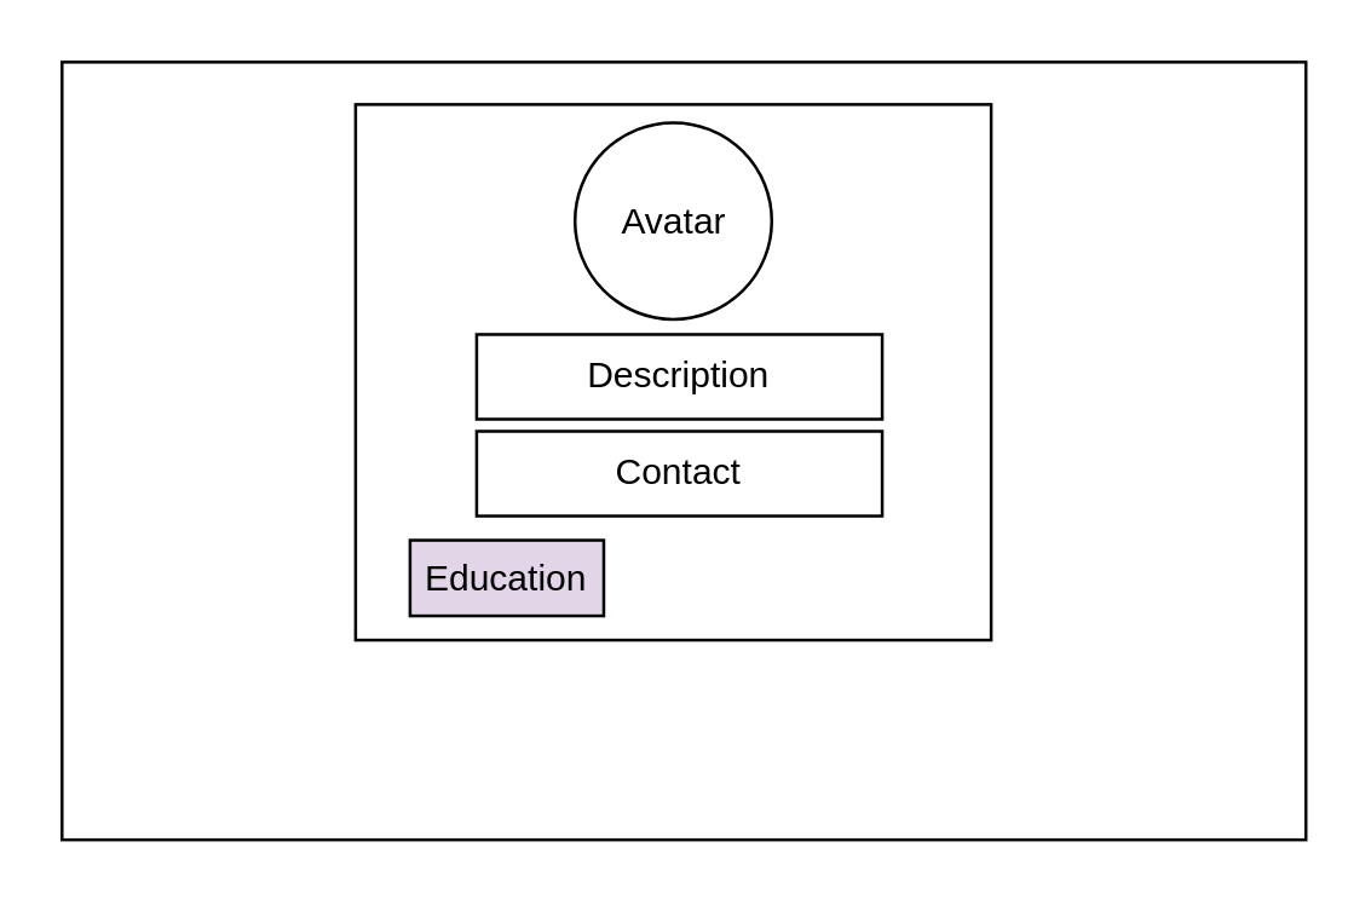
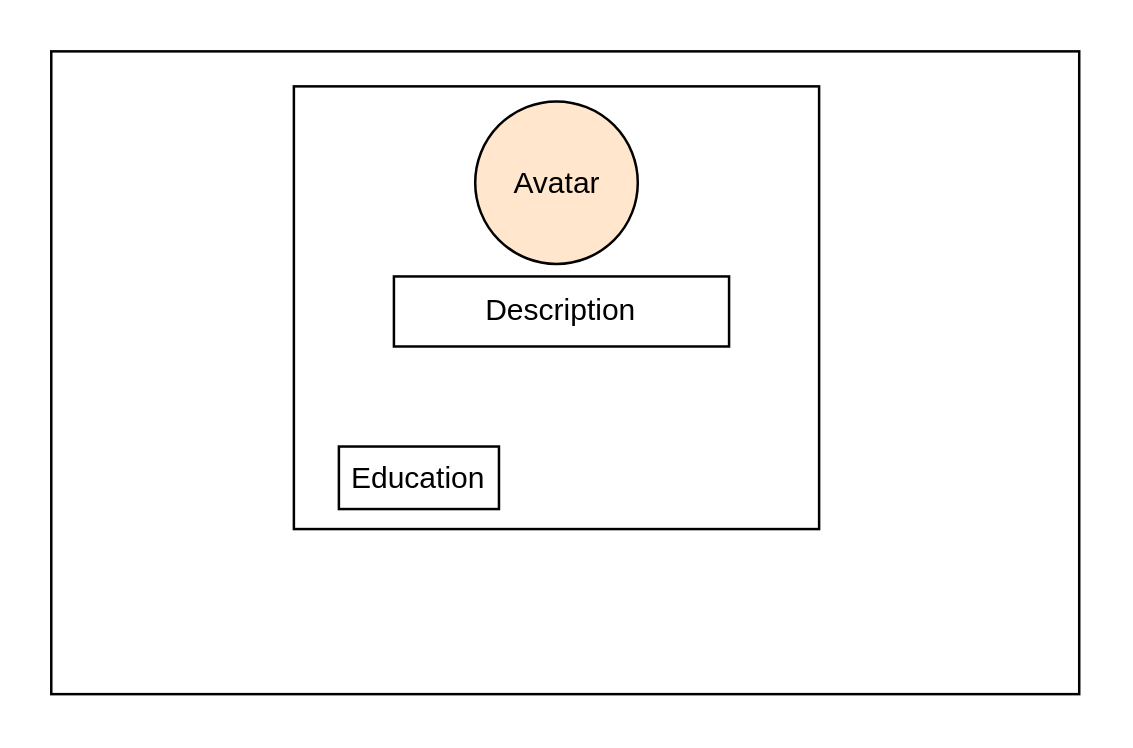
- <mxCell id="4" value="Avatar" style="ellipse;whiteSpace=wrap;html=1;" vertex="1" parent="1"><mxGeometry x="189.5" y="40" width="65" height="65" as="geometry" /></mxCell>
+ <mxCell id="4" value="Avatar" style="ellipse;whiteSpace=wrap;html=1;fillColor=#ffe6cc;" vertex="1" parent="1"><mxGeometry x="189.5" y="40" width="65" height="65" as="geometry" /></mxCell>
- <mxCell id="6" value="Contact" style="rounded=0;whiteSpace=wrap;html=1;" vertex="1" parent="1"><mxGeometry x="157" y="142" width="134" height="28" as="geometry" /></mxCell>
- <mxCell id="7" value="Education" style="rounded=0;whiteSpace=wrap;html=1;fillColor=#e1d5e7;" vertex="1" parent="1"><mxGeometry x="135" y="178" width="64" height="25" as="geometry" /></mxCell>
+ <mxCell id="7" value="Education" style="rounded=0;whiteSpace=wrap;html=1;" vertex="1" parent="1"><mxGeometry x="135" y="178" width="64" height="25" as="geometry" /></mxCell>
